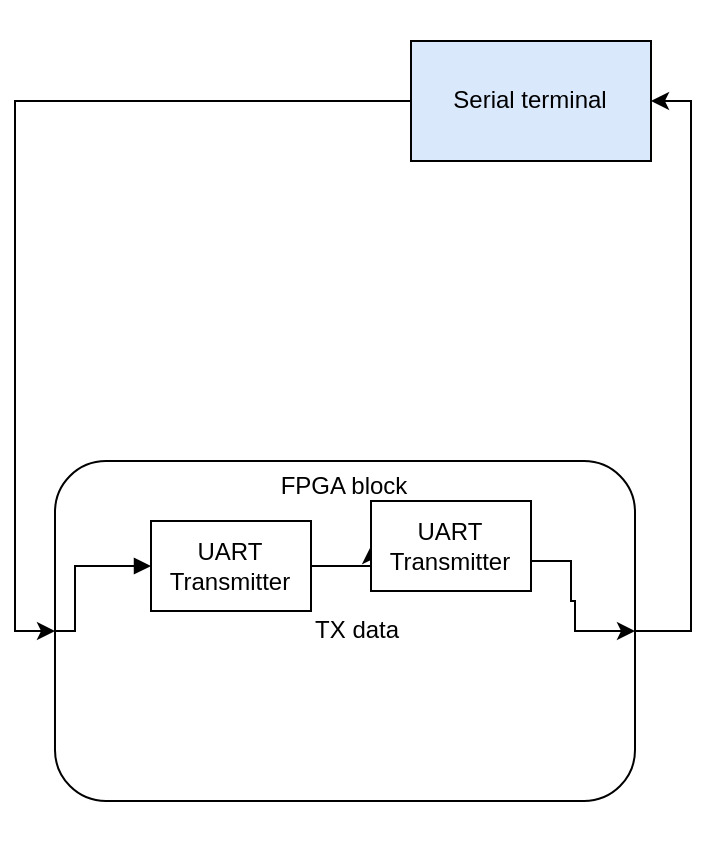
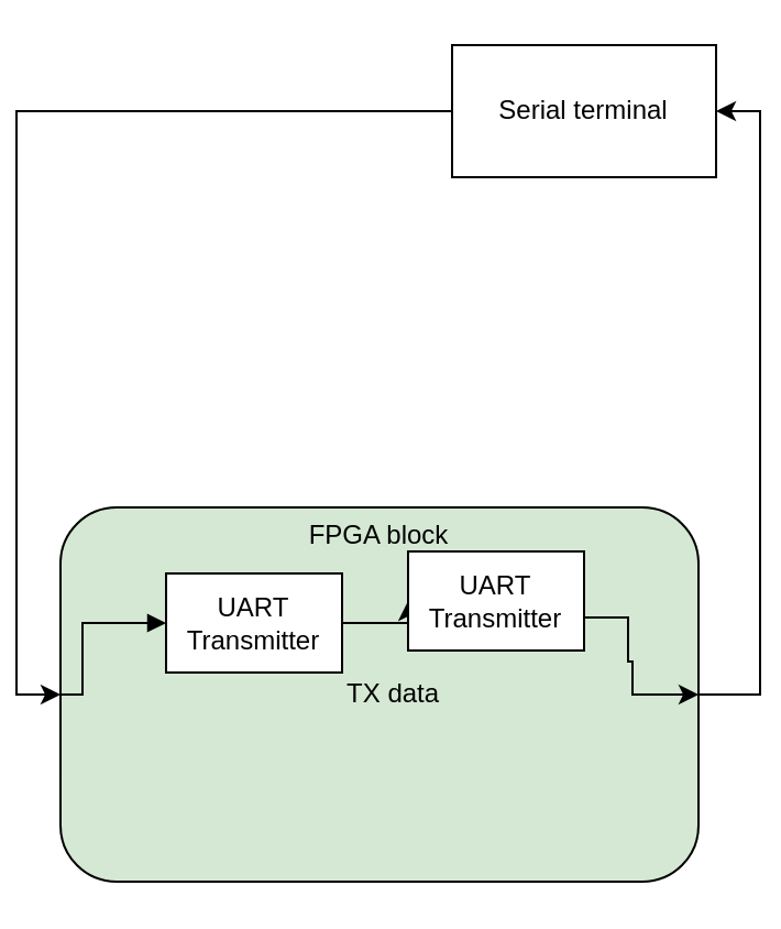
- <mxCell id="3" value="Serial terminal" style="rounded=0;whiteSpace=wrap;html=1;direction=west;labelBackgroundColor=none;fillColor=#dae8fc;" vertex="1" parent="1"><mxGeometry x="198" y="20" width="120" height="60" as="geometry" /></mxCell>
+ <mxCell id="3" value="Serial terminal" style="rounded=0;whiteSpace=wrap;html=1;direction=west;labelBackgroundColor=none;" vertex="1" parent="1"><mxGeometry x="198" y="20" width="120" height="60" as="geometry" /></mxCell>
- <mxCell id="5" value="FPGA block&lt;div&gt;&lt;br&gt;&lt;/div&gt;&lt;div&gt;&lt;br&gt;&lt;/div&gt;&lt;div&gt;&lt;br&gt;&lt;/div&gt;&lt;div&gt;&lt;br&gt;&lt;/div&gt;&lt;div&gt;&amp;nbsp; &amp;nbsp; TX data&lt;/div&gt;&lt;div&gt;&lt;br&gt;&lt;/div&gt;&lt;div&gt;&lt;br&gt;&lt;/div&gt;&lt;div&gt;&lt;br&gt;&lt;/div&gt;&lt;div&gt;&lt;br&gt;&lt;/div&gt;&lt;div&gt;&lt;br&gt;&lt;/div&gt;" style="rounded=1;whiteSpace=wrap;html=1;labelBackgroundColor=none;" vertex="1" parent="1"><mxGeometry x="20" y="230" width="290" height="170" as="geometry" /></mxCell>
+ <mxCell id="5" value="FPGA block&lt;div&gt;&lt;br&gt;&lt;/div&gt;&lt;div&gt;&lt;br&gt;&lt;/div&gt;&lt;div&gt;&lt;br&gt;&lt;/div&gt;&lt;div&gt;&lt;br&gt;&lt;/div&gt;&lt;div&gt;&amp;nbsp; &amp;nbsp; TX data&lt;/div&gt;&lt;div&gt;&lt;br&gt;&lt;/div&gt;&lt;div&gt;&lt;br&gt;&lt;/div&gt;&lt;div&gt;&lt;br&gt;&lt;/div&gt;&lt;div&gt;&lt;br&gt;&lt;/div&gt;&lt;div&gt;&lt;br&gt;&lt;/div&gt;" style="rounded=1;whiteSpace=wrap;html=1;labelBackgroundColor=none;fillColor=#d5e8d4;" vertex="1" parent="1"><mxGeometry x="20" y="230" width="290" height="170" as="geometry" /></mxCell>
